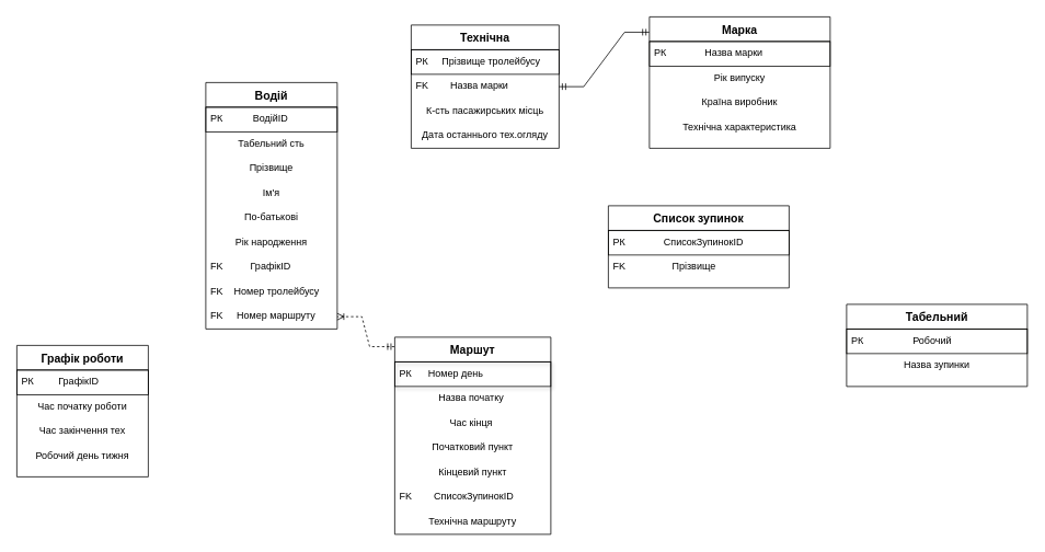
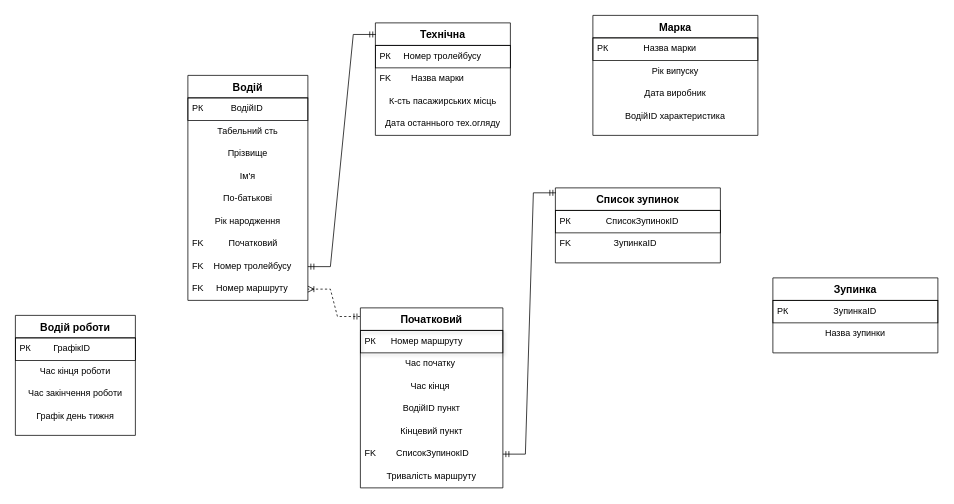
- <mxCell id="44" value="" style="edgeStyle=entityRelationEdgeStyle;fontSize=12;html=1;endArrow=ERmandOne;startArrow=ERmandOne;rounded=0;entryX=1;entryY=0.5;entryDx=0;entryDy=0;exitX=-0.001;exitY=0.117;exitDx=0;exitDy=0;exitPerimeter=0;" edge="1" parent="1" source="34" target="14"><mxGeometry width="100" height="100" relative="1" as="geometry"><mxPoint x="710" y="90" as="sourcePoint" /><mxPoint x="619" y="400" as="targetPoint" /><Array as="points"><mxPoint x="909" y="325" /><mxPoint x="1009" y="265" /><mxPoint x="909" y="335" /><mxPoint x="909" y="295" /><mxPoint x="919" y="355" /><mxPoint x="1009" y="265" /><mxPoint x="1039" y="245" /><mxPoint x="1009" y="265" /><mxPoint x="909" y="355" /></Array></mxGeometry></mxCell>
- <mxCell id="13" value="РК     Прізвище тролейбусу" style="text;strokeColor=#020203;fillColor=none;spacingLeft=4;spacingRight=4;overflow=hidden;rotatable=0;points=[[0,0.5],[1,0.5]];portConstraint=eastwest;fontSize=12;" parent="12" vertex="1"><mxGeometry y="30" width="180" height="30" as="geometry" /></mxCell>
+ <mxCell id="13" value="РК     Номер тролейбусу" style="text;strokeColor=#020203;fillColor=none;spacingLeft=4;spacingRight=4;overflow=hidden;rotatable=0;points=[[0,0.5],[1,0.5]];portConstraint=eastwest;fontSize=12;" parent="12" vertex="1"><mxGeometry y="30" width="180" height="30" as="geometry" /></mxCell>
- <mxCell id="37" value="Країна виробник" style="text;strokeColor=none;fillColor=none;spacingLeft=4;spacingRight=4;overflow=hidden;rotatable=0;points=[[0,0.5],[1,0.5]];portConstraint=eastwest;fontSize=12;align=center;" parent="34" vertex="1"><mxGeometry y="90" width="220" height="30" as="geometry" /></mxCell>
+ <mxCell id="37" value="Дата виробник" style="text;strokeColor=none;fillColor=none;spacingLeft=4;spacingRight=4;overflow=hidden;rotatable=0;points=[[0,0.5],[1,0.5]];portConstraint=eastwest;fontSize=12;align=center;" parent="34" vertex="1"><mxGeometry y="90" width="220" height="30" as="geometry" /></mxCell>
- <mxCell id="38" value="Технічна характеристика" style="text;strokeColor=none;fillColor=none;spacingLeft=4;spacingRight=4;overflow=hidden;rotatable=0;points=[[0,0.5],[1,0.5]];portConstraint=eastwest;fontSize=12;align=center;" parent="34" vertex="1"><mxGeometry y="120" width="220" height="40" as="geometry" /></mxCell>
+ <mxCell id="38" value="ВодійID характеристика" style="text;strokeColor=none;fillColor=none;spacingLeft=4;spacingRight=4;overflow=hidden;rotatable=0;points=[[0,0.5],[1,0.5]];portConstraint=eastwest;fontSize=12;align=center;" parent="34" vertex="1"><mxGeometry y="120" width="220" height="40" as="geometry" /></mxCell>
+ <mxCell id="33" value="" style="edgeStyle=entityRelationEdgeStyle;fontSize=12;html=1;endArrow=ERmandOne;startArrow=ERmandOne;rounded=0;entryX=1;entryY=0.5;entryDx=0;entryDy=0;exitX=0.003;exitY=0.103;exitDx=0;exitDy=0;exitPerimeter=0;" parent="1" source="12" target="10" edge="1"><mxGeometry width="100" height="100" relative="1" as="geometry"><mxPoint x="740" y="100" as="sourcePoint" /><mxPoint x="630" y="330" as="targetPoint" /><Array as="points"><mxPoint x="700" y="280" /><mxPoint x="800" y="220" /><mxPoint x="700" y="290" /><mxPoint x="700" y="250" /><mxPoint x="710" y="310" /><mxPoint x="800" y="220" /><mxPoint x="830" y="200" /><mxPoint x="800" y="220" /><mxPoint x="700" y="310" /></Array></mxGeometry></mxCell>
- <mxCell id="9" value="FK          ГрафікID" style="text;strokeColor=none;fillColor=none;spacingLeft=4;spacingRight=4;overflow=hidden;rotatable=0;points=[[0,0.5],[1,0.5]];portConstraint=eastwest;fontSize=12;" parent="2" vertex="1"><mxGeometry y="210" width="160" height="30" as="geometry" /></mxCell>
+ <mxCell id="9" value="FK          Початковий" style="text;strokeColor=none;fillColor=none;spacingLeft=4;spacingRight=4;overflow=hidden;rotatable=0;points=[[0,0.5],[1,0.5]];portConstraint=eastwest;fontSize=12;" parent="2" vertex="1"><mxGeometry y="210" width="160" height="30" as="geometry" /></mxCell>
- <mxCell id="42" value="FK                 Прізвище" style="text;strokeColor=none;fillColor=none;spacingLeft=4;spacingRight=4;overflow=hidden;rotatable=0;points=[[0,0.5],[1,0.5]];portConstraint=eastwest;fontSize=12;align=left;" vertex="1" parent="40"><mxGeometry y="60" width="220" height="40" as="geometry" /></mxCell>
+ <mxCell id="42" value="FK                 ЗупинкаID" style="text;strokeColor=none;fillColor=none;spacingLeft=4;spacingRight=4;overflow=hidden;rotatable=0;points=[[0,0.5],[1,0.5]];portConstraint=eastwest;fontSize=12;align=left;" vertex="1" parent="40"><mxGeometry y="60" width="220" height="40" as="geometry" /></mxCell>
- <mxCell id="30" value="Табельний" style="swimlane;fontStyle=1;childLayout=stackLayout;horizontal=1;startSize=30;horizontalStack=0;resizeParent=1;resizeParentMax=0;resizeLast=0;collapsible=1;marginBottom=0;align=center;fontSize=14;" parent="1" vertex="1"><mxGeometry x="1030" y="370" width="220" height="100" as="geometry"><mxRectangle x="460" y="160" width="140" height="30" as="alternateBounds" /></mxGeometry></mxCell>
+ <mxCell id="30" value="Зупинка" style="swimlane;fontStyle=1;childLayout=stackLayout;horizontal=1;startSize=30;horizontalStack=0;resizeParent=1;resizeParentMax=0;resizeLast=0;collapsible=1;marginBottom=0;align=center;fontSize=14;" parent="1" vertex="1"><mxGeometry x="1030" y="370" width="220" height="100" as="geometry"><mxRectangle x="460" y="160" width="140" height="30" as="alternateBounds" /></mxGeometry></mxCell>
- <mxCell id="31" value="РК                  Робочий" style="text;strokeColor=#050402;fillColor=none;spacingLeft=4;spacingRight=4;overflow=hidden;rotatable=0;points=[[0,0.5],[1,0.5]];portConstraint=eastwest;fontSize=12;" parent="30" vertex="1"><mxGeometry y="30" width="220" height="30" as="geometry" /></mxCell>
+ <mxCell id="31" value="РК                  ЗупинкаID" style="text;strokeColor=#050402;fillColor=none;spacingLeft=4;spacingRight=4;overflow=hidden;rotatable=0;points=[[0,0.5],[1,0.5]];portConstraint=eastwest;fontSize=12;" parent="30" vertex="1"><mxGeometry y="30" width="220" height="30" as="geometry" /></mxCell>
- <mxCell id="17" value="Маршут" style="swimlane;fontStyle=1;childLayout=stackLayout;horizontal=1;startSize=30;horizontalStack=0;resizeParent=1;resizeParentMax=0;resizeLast=0;collapsible=1;marginBottom=0;align=center;fontSize=14;" parent="1" vertex="1"><mxGeometry x="480" y="410" width="190" height="240" as="geometry" /></mxCell>
+ <mxCell id="17" value="Початковий" style="swimlane;fontStyle=1;childLayout=stackLayout;horizontal=1;startSize=30;horizontalStack=0;resizeParent=1;resizeParentMax=0;resizeLast=0;collapsible=1;marginBottom=0;align=center;fontSize=14;" parent="1" vertex="1"><mxGeometry x="480" y="410" width="190" height="240" as="geometry" /></mxCell>
+ <mxCell id="43" value="" style="edgeStyle=entityRelationEdgeStyle;fontSize=12;html=1;endArrow=ERmandOne;startArrow=ERmandOne;rounded=0;entryX=1;entryY=0.5;entryDx=0;entryDy=0;exitX=0.003;exitY=0.066;exitDx=0;exitDy=0;exitPerimeter=0;" edge="1" parent="1" source="40" target="23"><mxGeometry width="100" height="100" relative="1" as="geometry"><mxPoint x="505" y="58" as="sourcePoint" /><mxPoint x="420" y="365" as="targetPoint" /><Array as="points"><mxPoint x="710" y="290" /><mxPoint x="810" y="230" /><mxPoint x="710" y="300" /><mxPoint x="710" y="260" /><mxPoint x="720" y="320" /><mxPoint x="810" y="230" /><mxPoint x="840" y="210" /><mxPoint x="810" y="230" /><mxPoint x="710" y="320" /></Array></mxGeometry></mxCell>
- <mxCell id="25" value="Графік роботи" style="swimlane;fontStyle=1;childLayout=stackLayout;horizontal=1;startSize=30;horizontalStack=0;resizeParent=1;resizeParentMax=0;resizeLast=0;collapsible=1;marginBottom=0;align=center;fontSize=14;" parent="1" vertex="1"><mxGeometry x="20" y="420" width="160" height="160" as="geometry" /></mxCell>
+ <mxCell id="25" value="Водій роботи" style="swimlane;fontStyle=1;childLayout=stackLayout;horizontal=1;startSize=30;horizontalStack=0;resizeParent=1;resizeParentMax=0;resizeLast=0;collapsible=1;marginBottom=0;align=center;fontSize=14;" parent="1" vertex="1"><mxGeometry x="20" y="420" width="160" height="160" as="geometry" /></mxCell>
- <mxCell id="18" value="РК      Номер день" style="text;strokeColor=#040505;fillColor=none;spacingLeft=4;spacingRight=4;overflow=hidden;rotatable=0;points=[[0,0.5],[1,0.5]];portConstraint=eastwest;fontSize=12;shadow=1;" parent="17" vertex="1"><mxGeometry y="30" width="190" height="30" as="geometry" /></mxCell>
+ <mxCell id="18" value="РК      Номер маршруту" style="text;strokeColor=#040505;fillColor=none;spacingLeft=4;spacingRight=4;overflow=hidden;rotatable=0;points=[[0,0.5],[1,0.5]];portConstraint=eastwest;fontSize=12;shadow=1;" parent="17" vertex="1"><mxGeometry y="30" width="190" height="30" as="geometry" /></mxCell>
- <mxCell id="19" value="Назва початку " style="text;strokeColor=none;fillColor=none;spacingLeft=4;spacingRight=4;overflow=hidden;rotatable=0;points=[[0,0.5],[1,0.5]];portConstraint=eastwest;fontSize=12;align=center;" parent="17" vertex="1"><mxGeometry y="60" width="190" height="30" as="geometry" /></mxCell>
+ <mxCell id="19" value="Час початку " style="text;strokeColor=none;fillColor=none;spacingLeft=4;spacingRight=4;overflow=hidden;rotatable=0;points=[[0,0.5],[1,0.5]];portConstraint=eastwest;fontSize=12;align=center;" parent="17" vertex="1"><mxGeometry y="60" width="190" height="30" as="geometry" /></mxCell>
- <mxCell id="27" value="Час початку роботи&#10;" style="text;strokeColor=none;fillColor=none;spacingLeft=4;spacingRight=4;overflow=hidden;rotatable=0;points=[[0,0.5],[1,0.5]];portConstraint=eastwest;fontSize=12;align=center;" parent="25" vertex="1"><mxGeometry y="60" width="160" height="30" as="geometry" /></mxCell>
+ <mxCell id="27" value="Час кінця роботи&#10;" style="text;strokeColor=none;fillColor=none;spacingLeft=4;spacingRight=4;overflow=hidden;rotatable=0;points=[[0,0.5],[1,0.5]];portConstraint=eastwest;fontSize=12;align=center;" parent="25" vertex="1"><mxGeometry y="60" width="160" height="30" as="geometry" /></mxCell>
- <mxCell id="28" value="Час закінчення тех" style="text;strokeColor=none;fillColor=none;spacingLeft=4;spacingRight=4;overflow=hidden;rotatable=0;points=[[0,0.5],[1,0.5]];portConstraint=eastwest;fontSize=12;align=center;" parent="25" vertex="1"><mxGeometry y="90" width="160" height="30" as="geometry" /></mxCell>
+ <mxCell id="28" value="Час закінчення роботи" style="text;strokeColor=none;fillColor=none;spacingLeft=4;spacingRight=4;overflow=hidden;rotatable=0;points=[[0,0.5],[1,0.5]];portConstraint=eastwest;fontSize=12;align=center;" parent="25" vertex="1"><mxGeometry y="90" width="160" height="30" as="geometry" /></mxCell>
- <mxCell id="21" value="Початковий пункт" style="text;strokeColor=none;fillColor=none;spacingLeft=4;spacingRight=4;overflow=hidden;rotatable=0;points=[[0,0.5],[1,0.5]];portConstraint=eastwest;fontSize=12;align=center;" parent="17" vertex="1"><mxGeometry y="120" width="190" height="30" as="geometry" /></mxCell>
+ <mxCell id="21" value="ВодійID пункт" style="text;strokeColor=none;fillColor=none;spacingLeft=4;spacingRight=4;overflow=hidden;rotatable=0;points=[[0,0.5],[1,0.5]];portConstraint=eastwest;fontSize=12;align=center;" parent="17" vertex="1"><mxGeometry y="120" width="190" height="30" as="geometry" /></mxCell>
- <mxCell id="29" value="Робочий день тижня" style="text;strokeColor=none;fillColor=none;spacingLeft=4;spacingRight=4;overflow=hidden;rotatable=0;points=[[0,0.5],[1,0.5]];portConstraint=eastwest;fontSize=12;align=center;" parent="25" vertex="1"><mxGeometry y="120" width="160" height="40" as="geometry" /></mxCell>
+ <mxCell id="29" value="Графік день тижня" style="text;strokeColor=none;fillColor=none;spacingLeft=4;spacingRight=4;overflow=hidden;rotatable=0;points=[[0,0.5],[1,0.5]];portConstraint=eastwest;fontSize=12;align=center;" parent="25" vertex="1"><mxGeometry y="120" width="160" height="40" as="geometry" /></mxCell>
- <mxCell id="24" value="Технічна маршруту" style="text;strokeColor=none;fillColor=none;spacingLeft=4;spacingRight=4;overflow=hidden;rotatable=0;points=[[0,0.5],[1,0.5]];portConstraint=eastwest;fontSize=12;align=center;" parent="17" vertex="1"><mxGeometry y="210" width="190" height="30" as="geometry" /></mxCell>
+ <mxCell id="24" value="Тривалість маршруту" style="text;strokeColor=none;fillColor=none;spacingLeft=4;spacingRight=4;overflow=hidden;rotatable=0;points=[[0,0.5],[1,0.5]];portConstraint=eastwest;fontSize=12;align=center;" parent="17" vertex="1"><mxGeometry y="210" width="190" height="30" as="geometry" /></mxCell>
